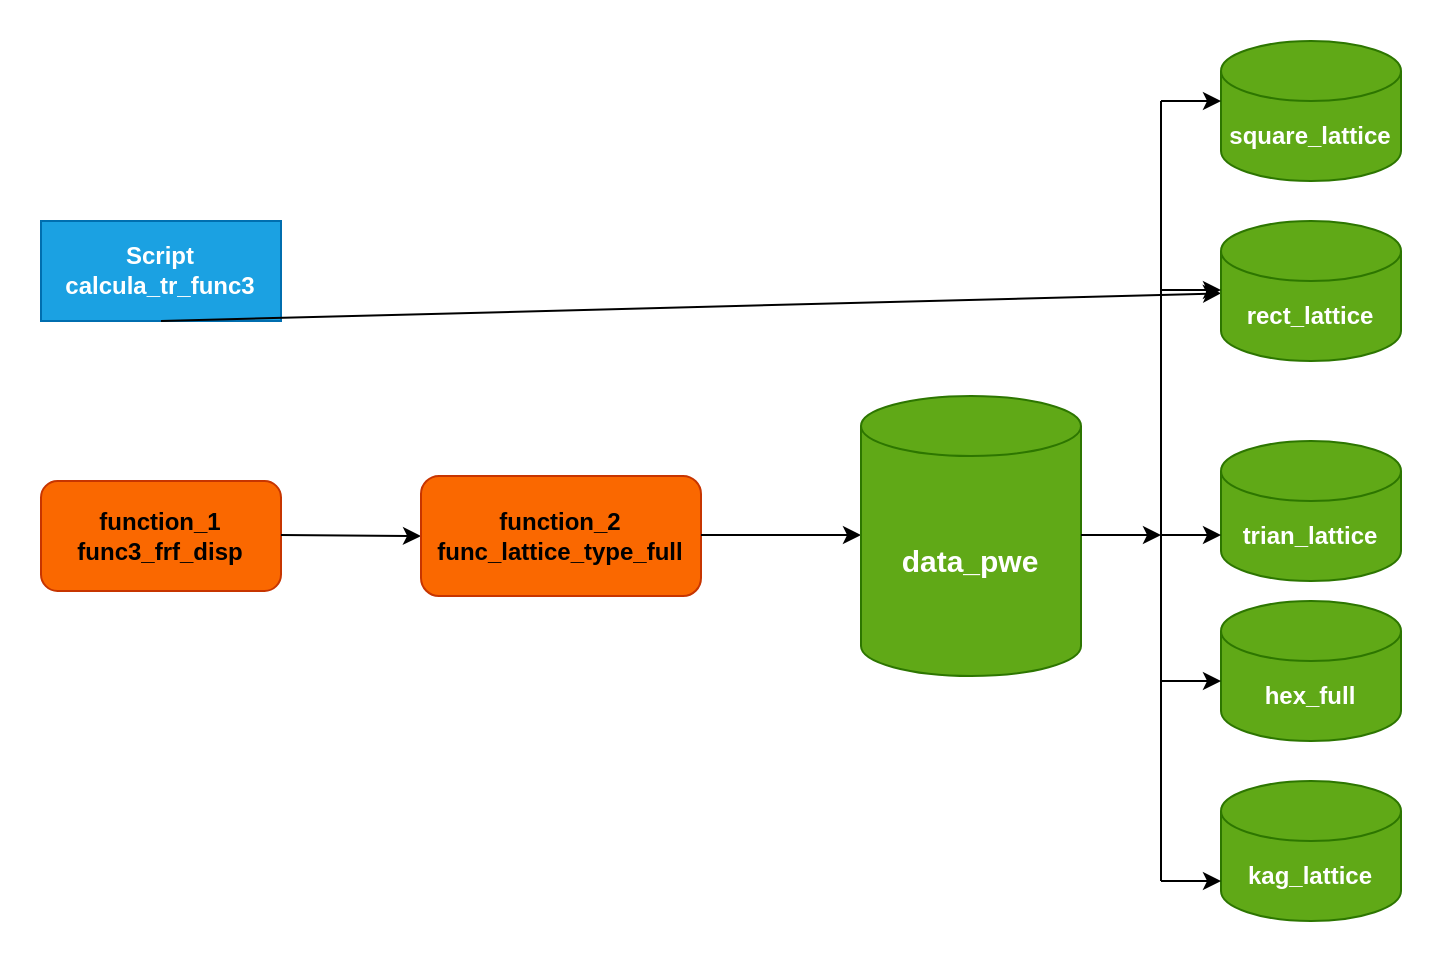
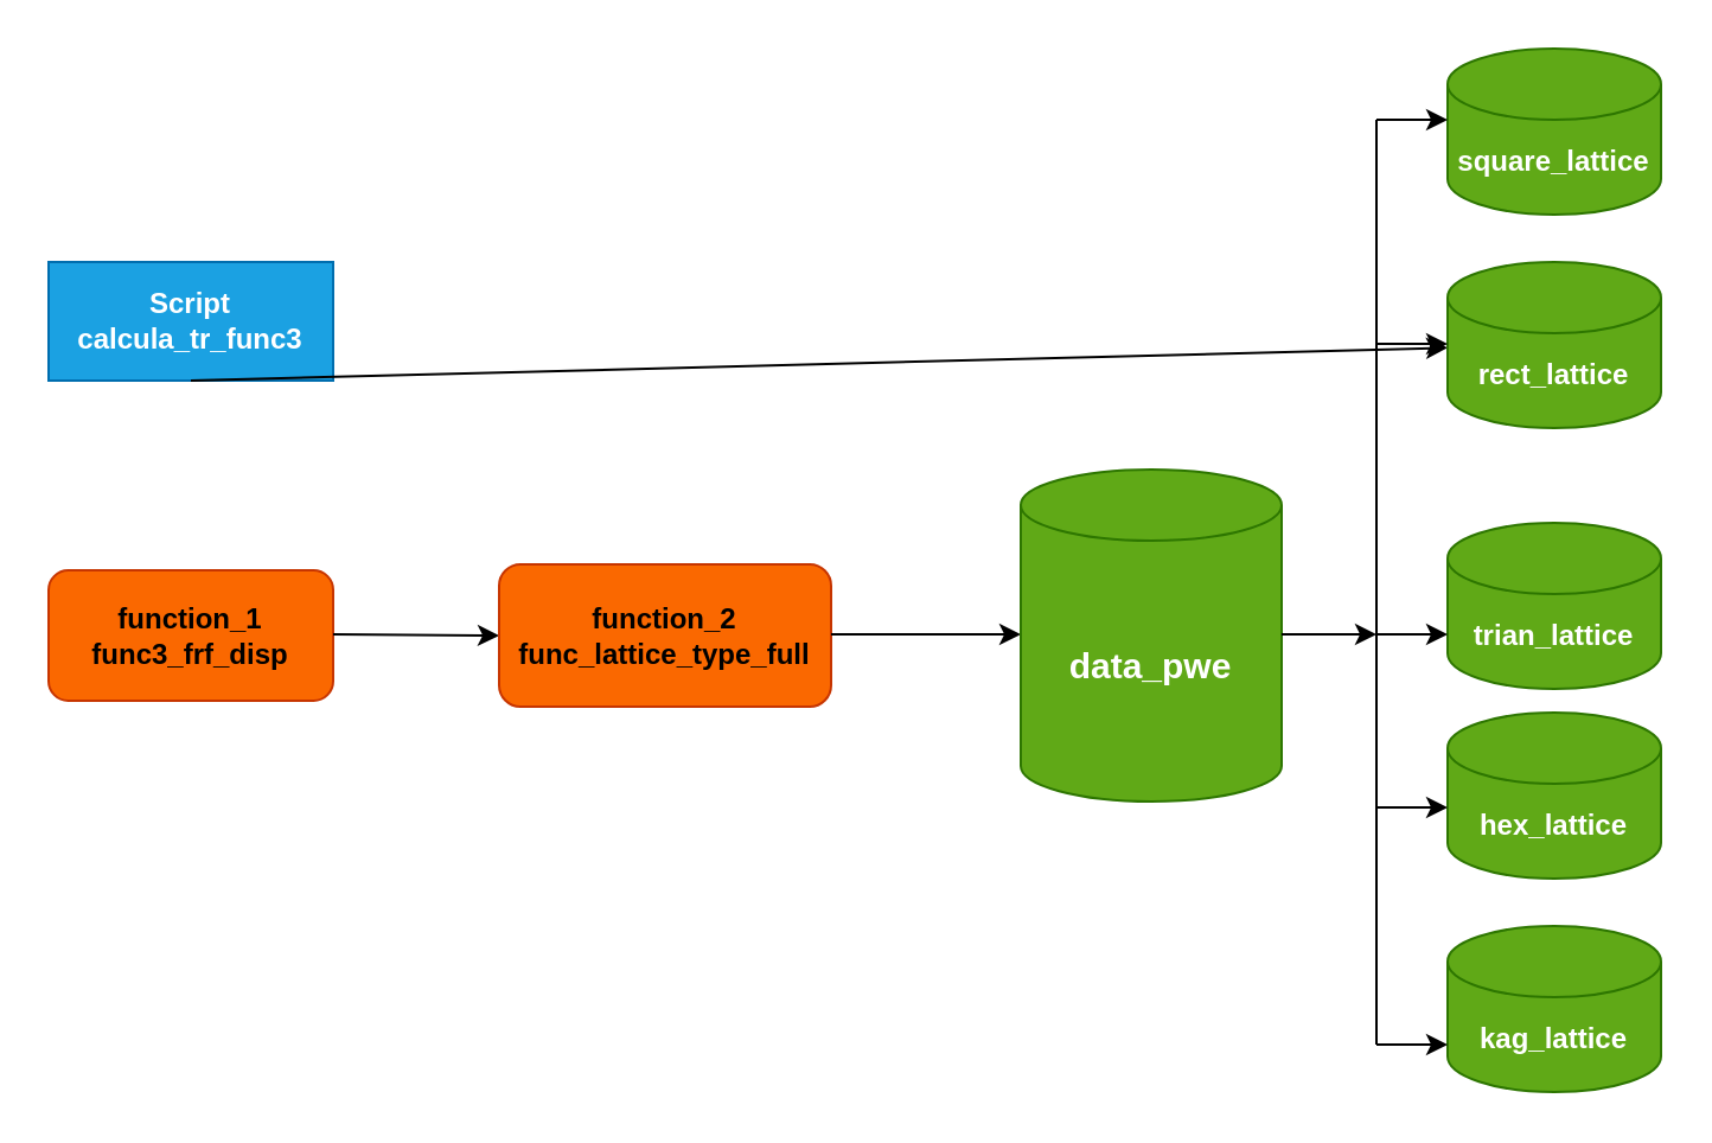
- <mxCell id="12" value="hex_full" style="shape=cylinder3;whiteSpace=wrap;html=1;boundedLbl=1;backgroundOutline=1;size=15;fillColor=#60a917;fontColor=#ffffff;strokeColor=#2D7600;fontStyle=1" vertex="1" parent="1"><mxGeometry x="610" y="300" width="90" height="70" as="geometry" /></mxCell>
+ <mxCell id="12" value="hex_lattice" style="shape=cylinder3;whiteSpace=wrap;html=1;boundedLbl=1;backgroundOutline=1;size=15;fillColor=#60a917;fontColor=#ffffff;strokeColor=#2D7600;fontStyle=1" vertex="1" parent="1"><mxGeometry x="610" y="300" width="90" height="70" as="geometry" /></mxCell>
